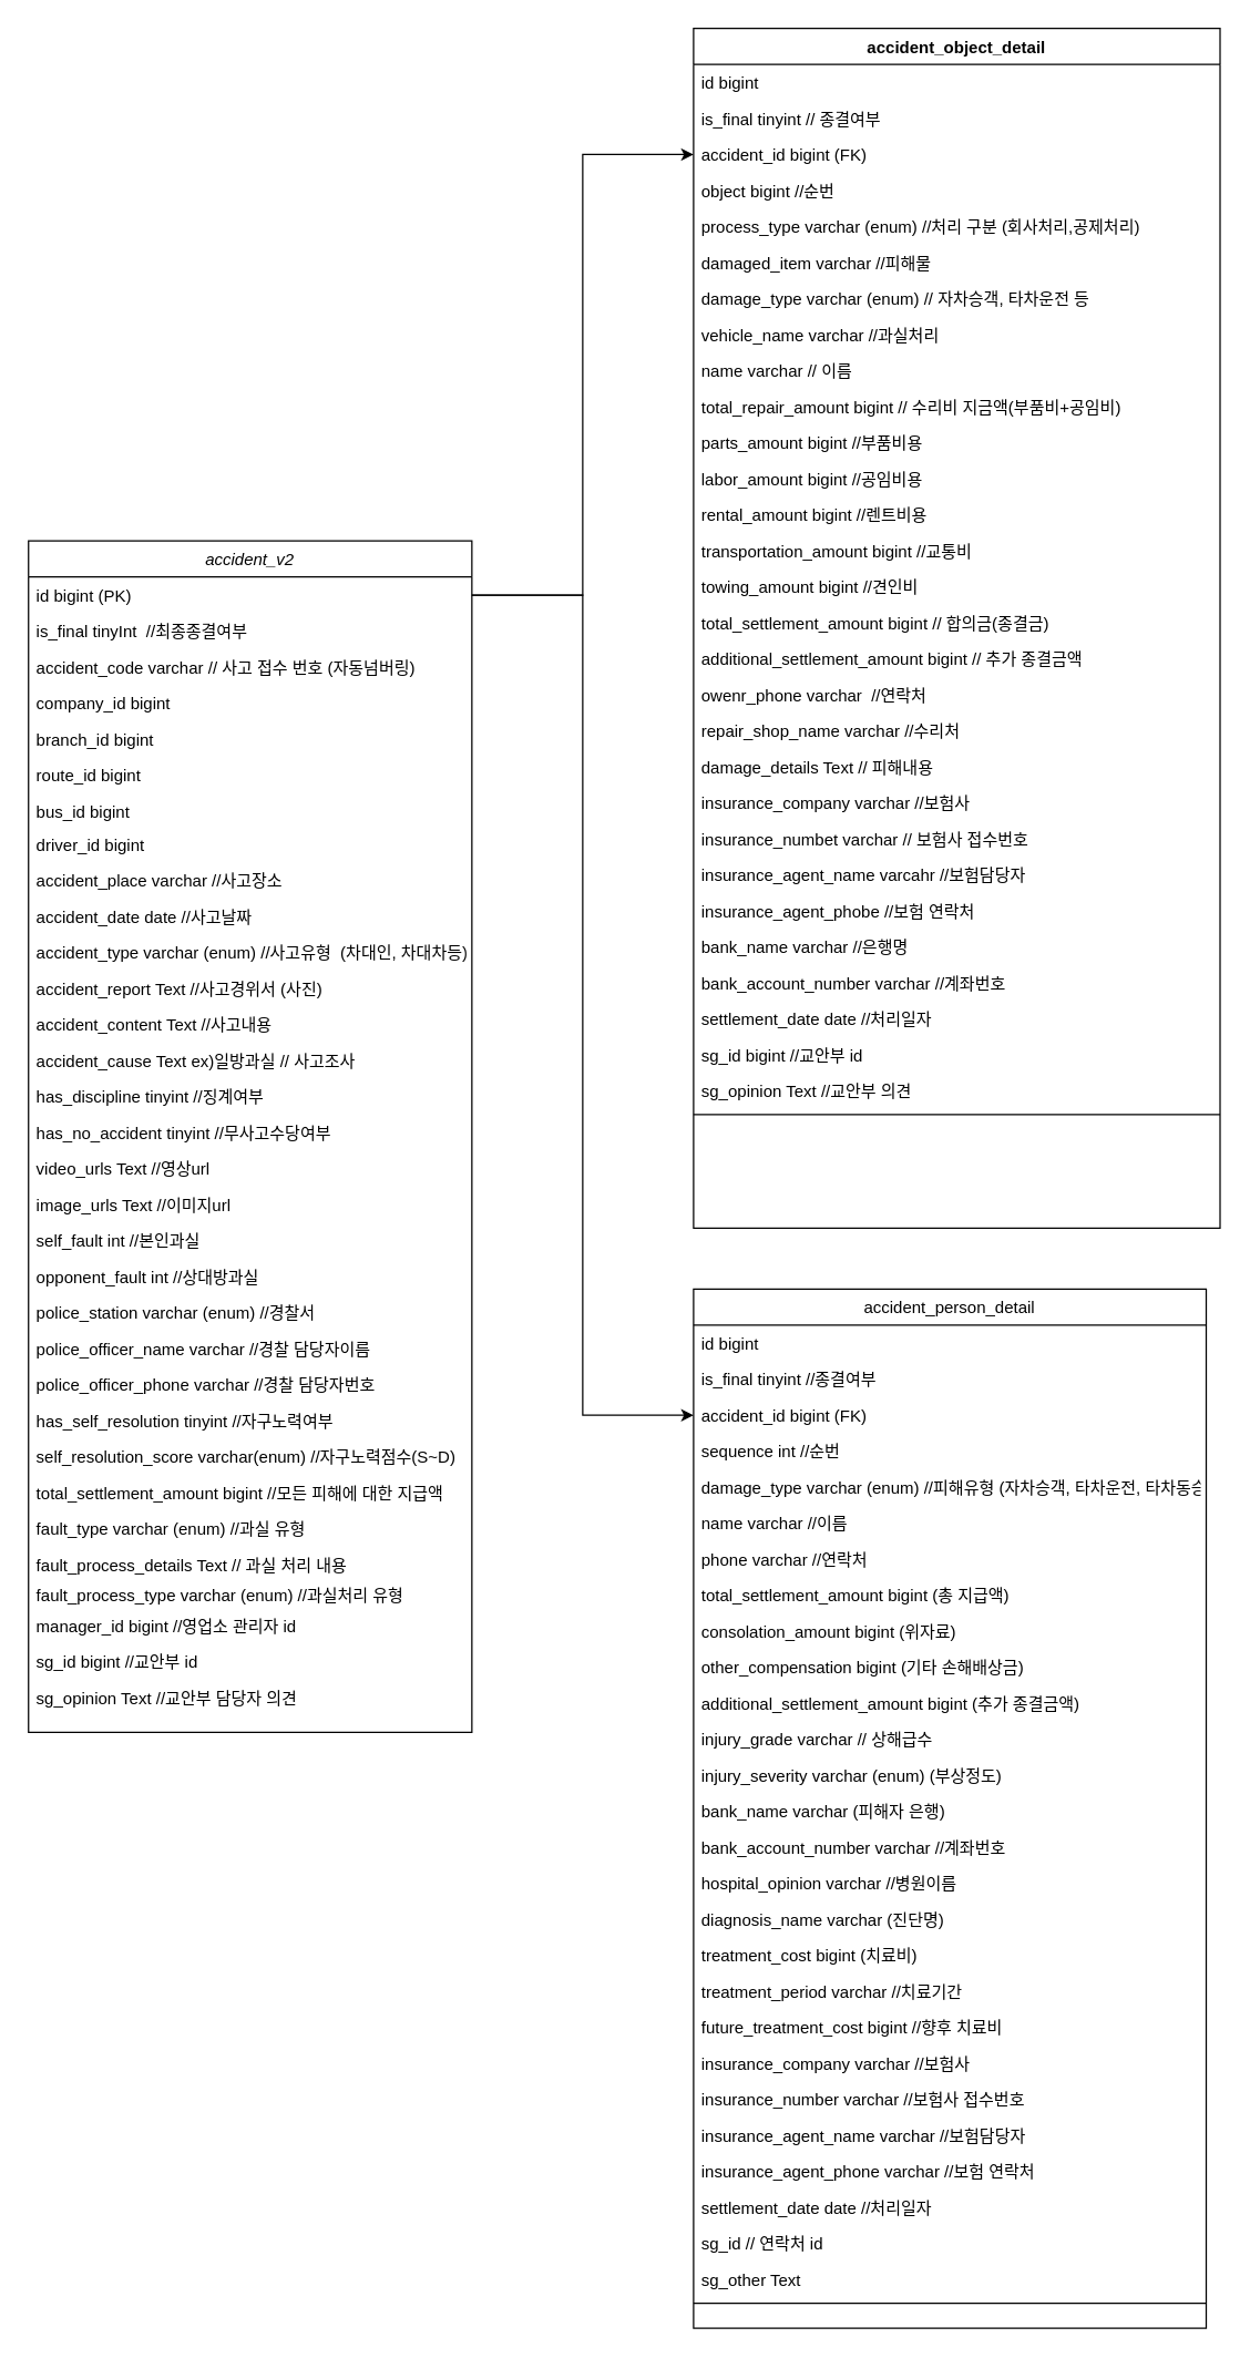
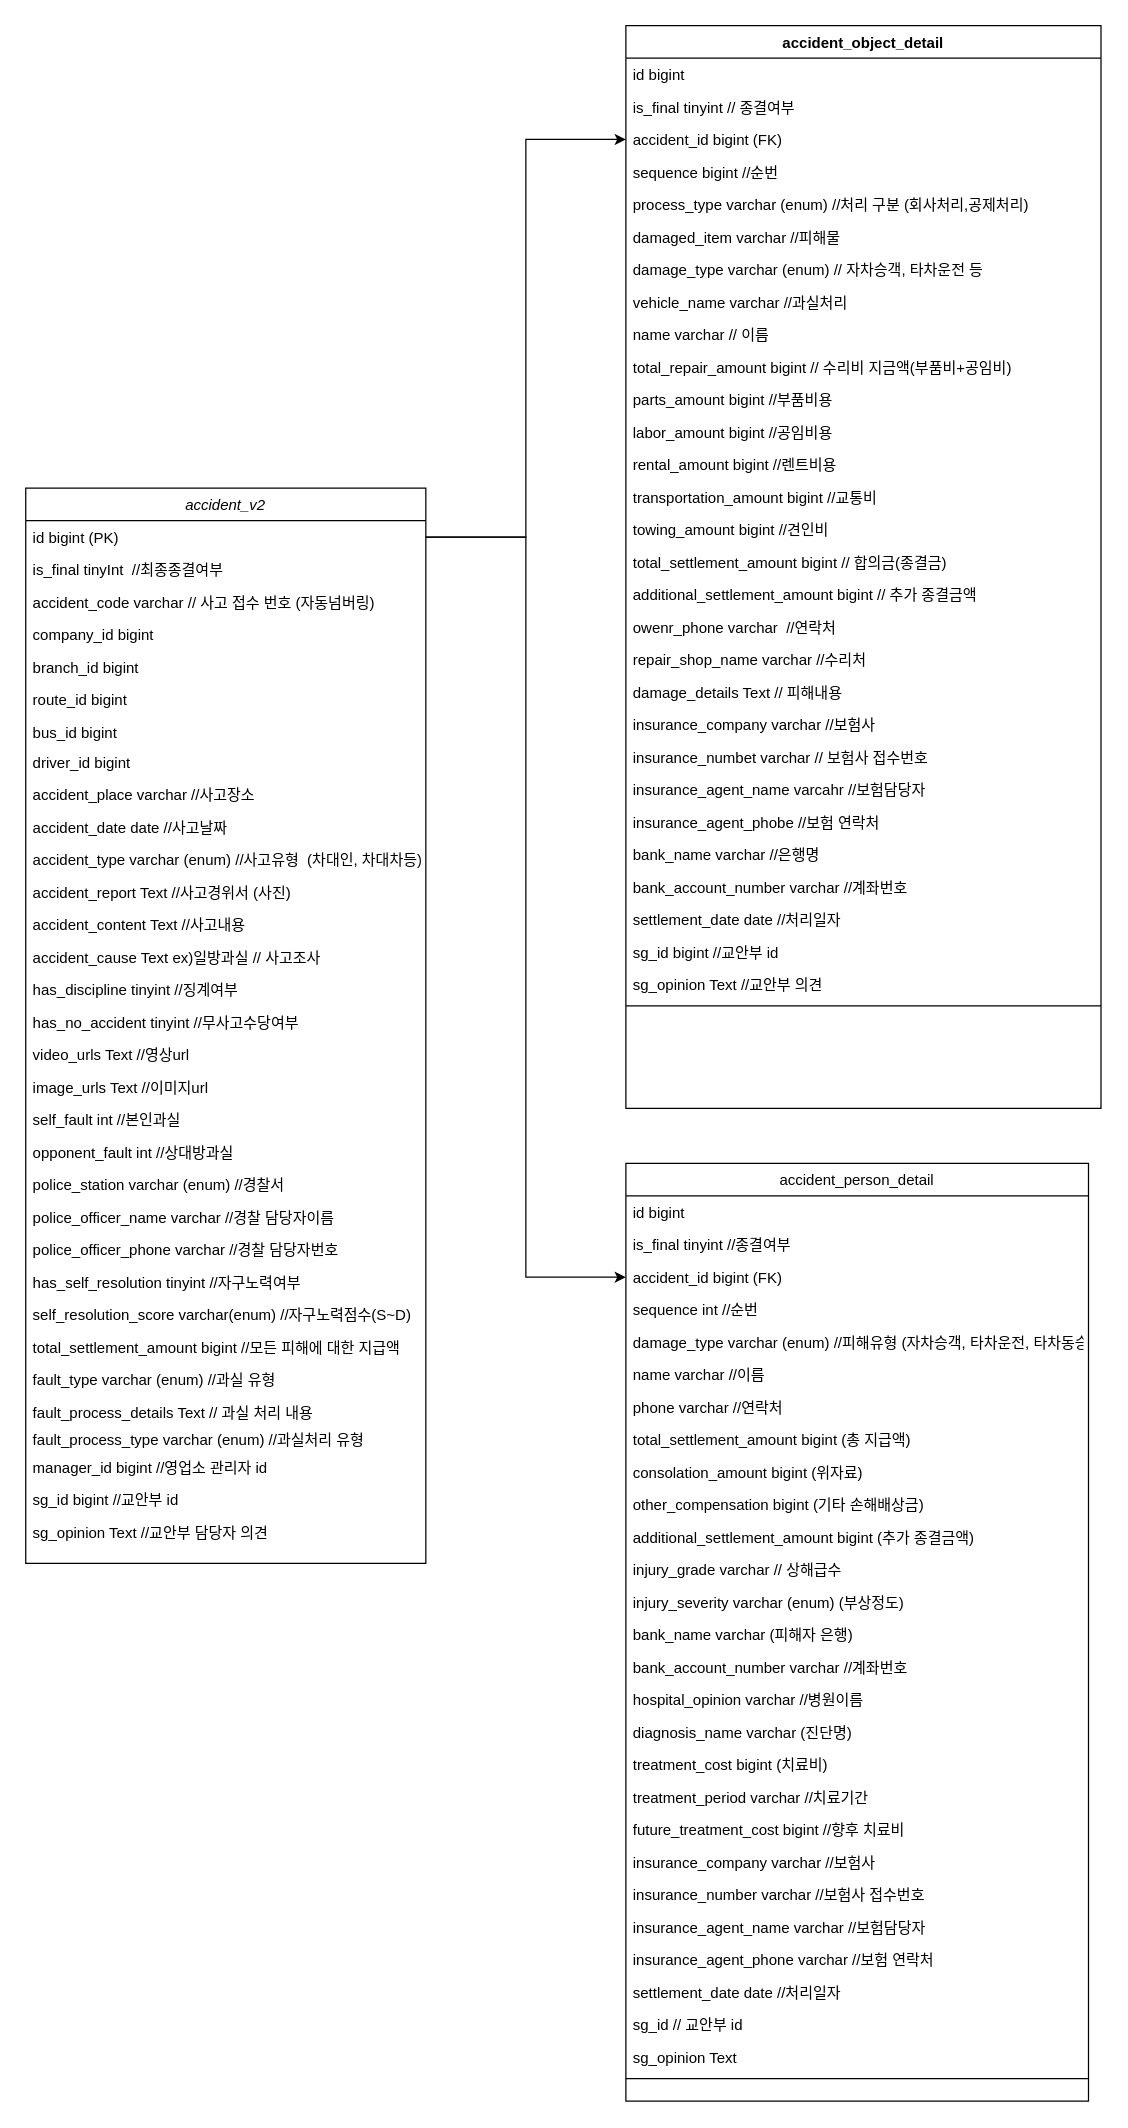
- <mxCell id="68" value="object bigint //순번" style="text;align=left;verticalAlign=top;spacingLeft=4;spacingRight=4;overflow=hidden;rotatable=0;points=[[0,0.5],[1,0.5]];portConstraint=eastwest;" parent="64" vertex="1"><mxGeometry y="104" width="380" height="26" as="geometry" /></mxCell>
+ <mxCell id="68" value="sequence bigint //순번" style="text;align=left;verticalAlign=top;spacingLeft=4;spacingRight=4;overflow=hidden;rotatable=0;points=[[0,0.5],[1,0.5]];portConstraint=eastwest;" parent="64" vertex="1"><mxGeometry y="104" width="380" height="26" as="geometry" /></mxCell>
- <mxCell id="61" value="sg_id // 연락처 id" style="text;align=left;verticalAlign=top;spacingLeft=4;spacingRight=4;overflow=hidden;rotatable=0;points=[[0,0.5],[1,0.5]];portConstraint=eastwest;rounded=0;shadow=0;html=0;" parent="35" vertex="1"><mxGeometry y="676" width="370" height="26" as="geometry" /></mxCell>
+ <mxCell id="61" value="sg_id // 교안부 id" style="text;align=left;verticalAlign=top;spacingLeft=4;spacingRight=4;overflow=hidden;rotatable=0;points=[[0,0.5],[1,0.5]];portConstraint=eastwest;rounded=0;shadow=0;html=0;" parent="35" vertex="1"><mxGeometry y="676" width="370" height="26" as="geometry" /></mxCell>
- <mxCell id="62" value="sg_other Text " style="text;align=left;verticalAlign=top;spacingLeft=4;spacingRight=4;overflow=hidden;rotatable=0;points=[[0,0.5],[1,0.5]];portConstraint=eastwest;rounded=0;shadow=0;html=0;" parent="35" vertex="1"><mxGeometry y="702" width="370" height="26" as="geometry" /></mxCell>
+ <mxCell id="62" value="sg_opinion Text " style="text;align=left;verticalAlign=top;spacingLeft=4;spacingRight=4;overflow=hidden;rotatable=0;points=[[0,0.5],[1,0.5]];portConstraint=eastwest;rounded=0;shadow=0;html=0;" parent="35" vertex="1"><mxGeometry y="702" width="370" height="26" as="geometry" /></mxCell>
